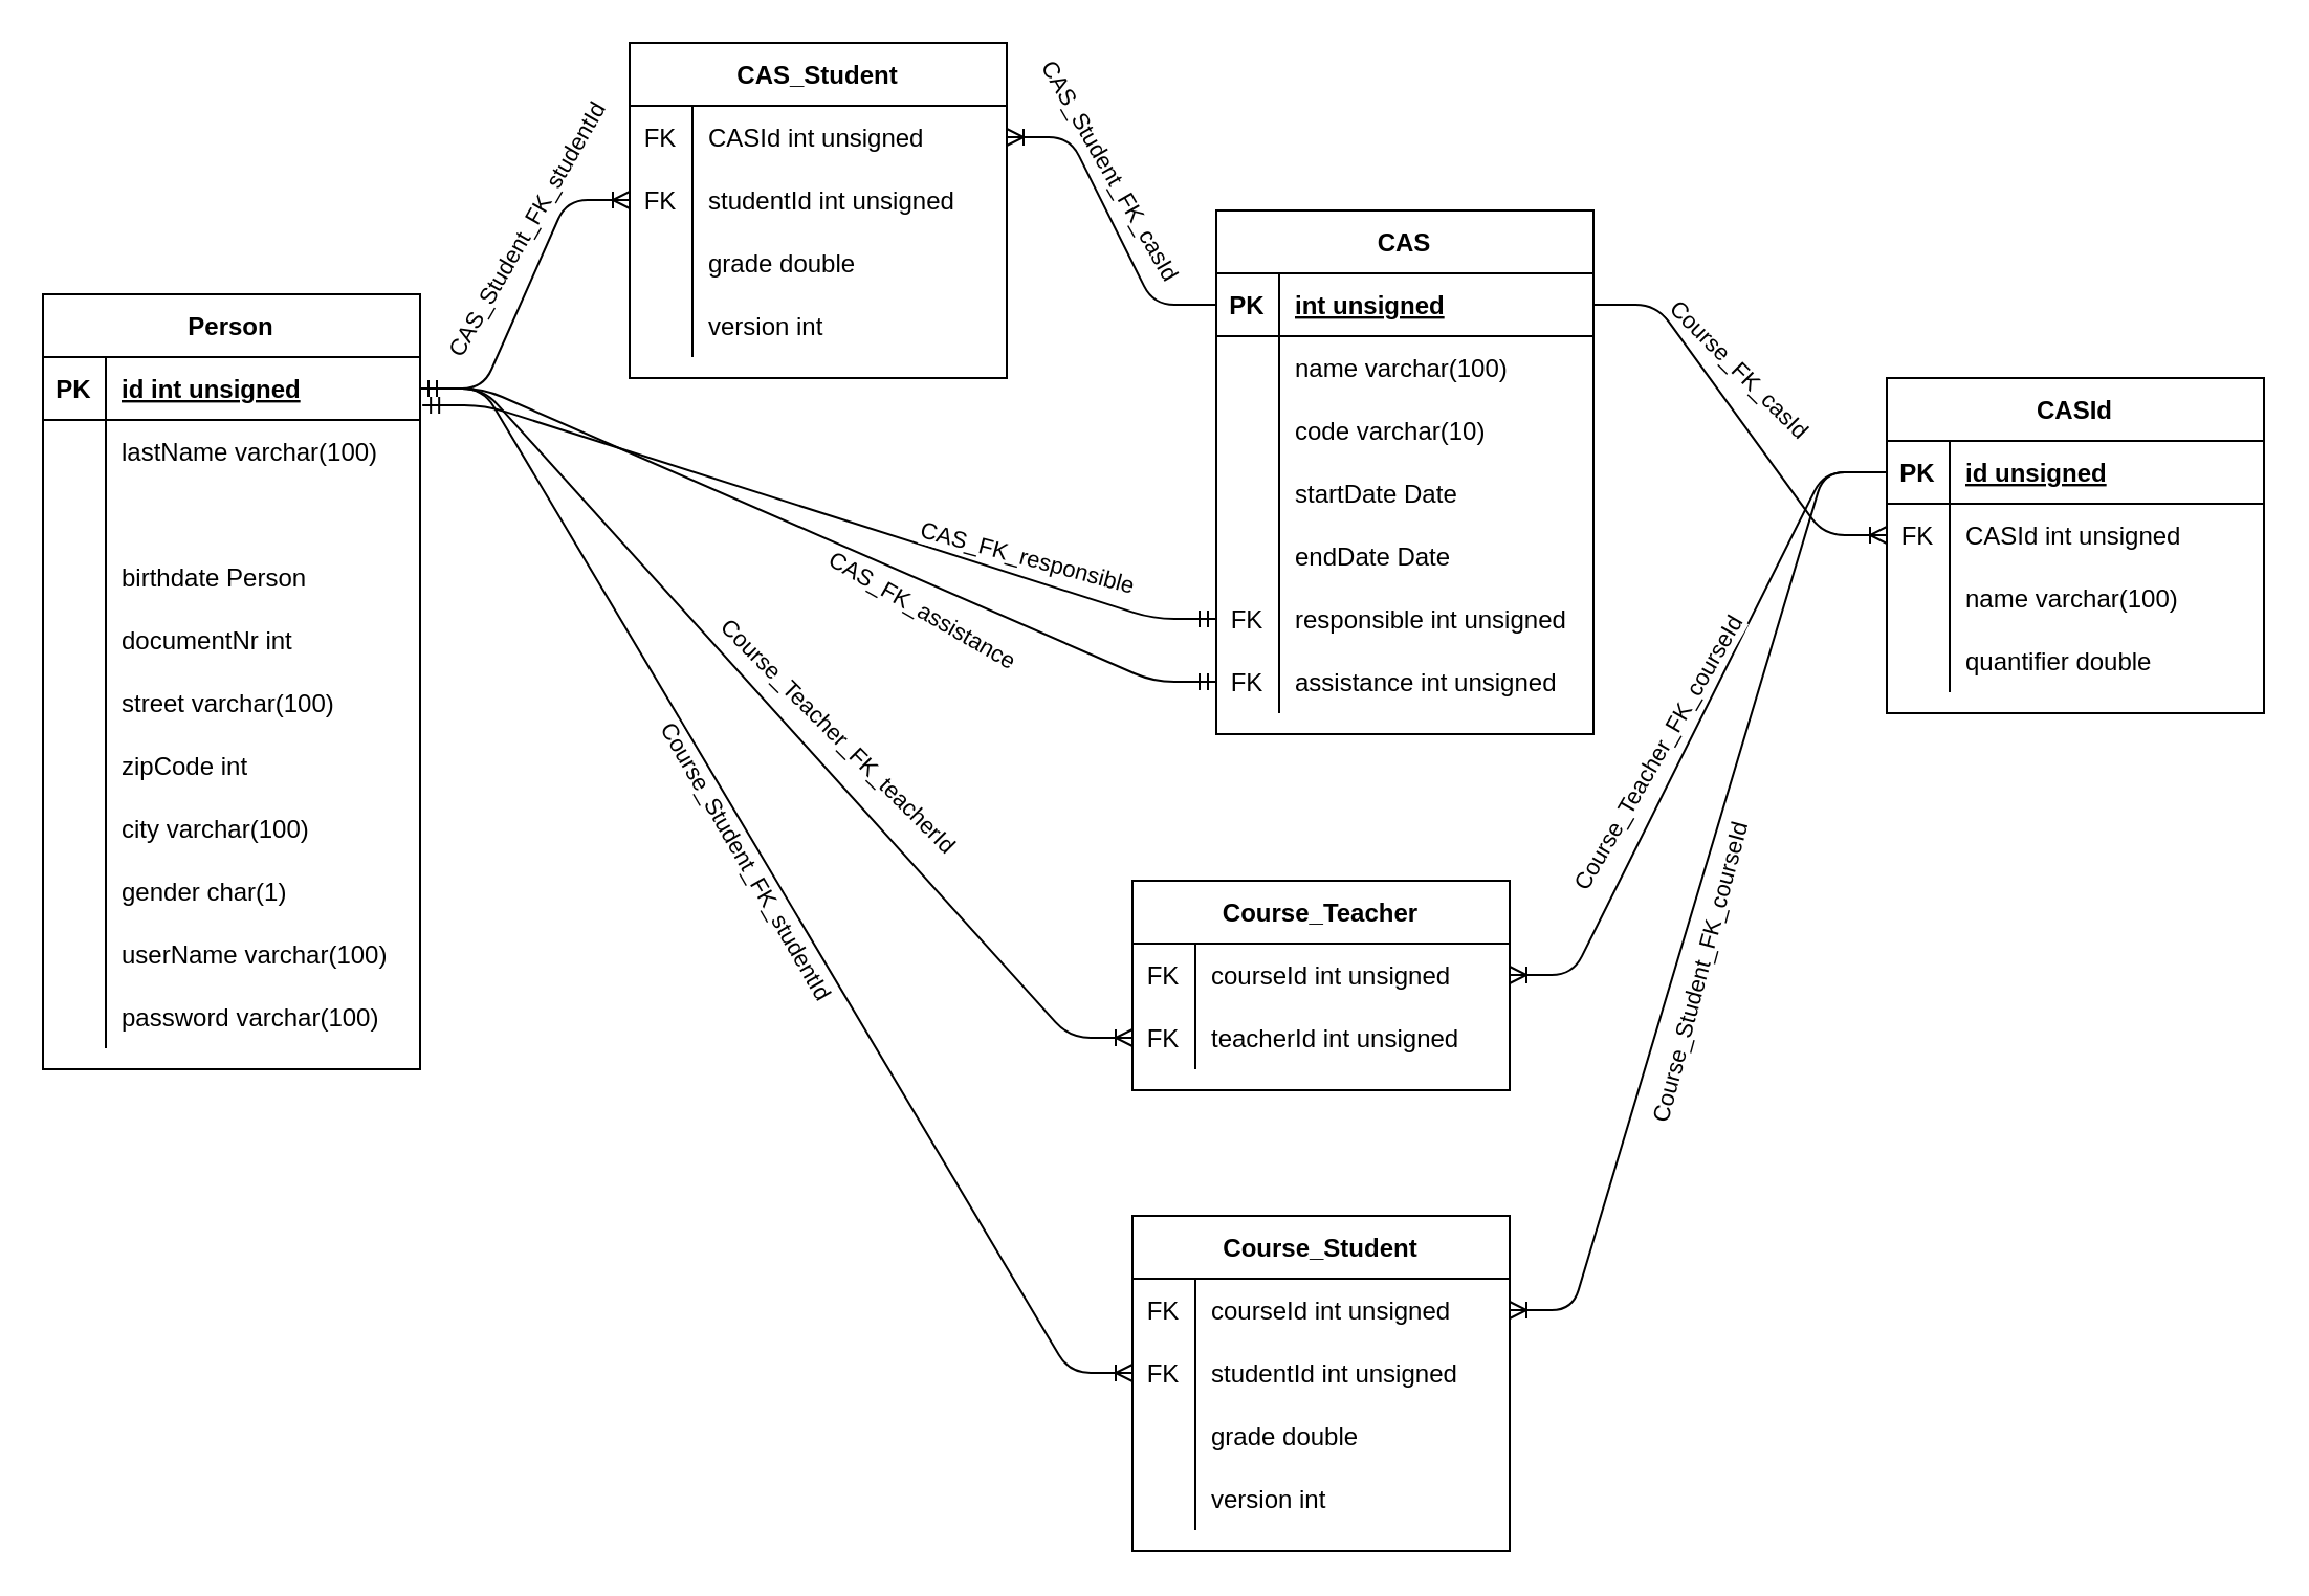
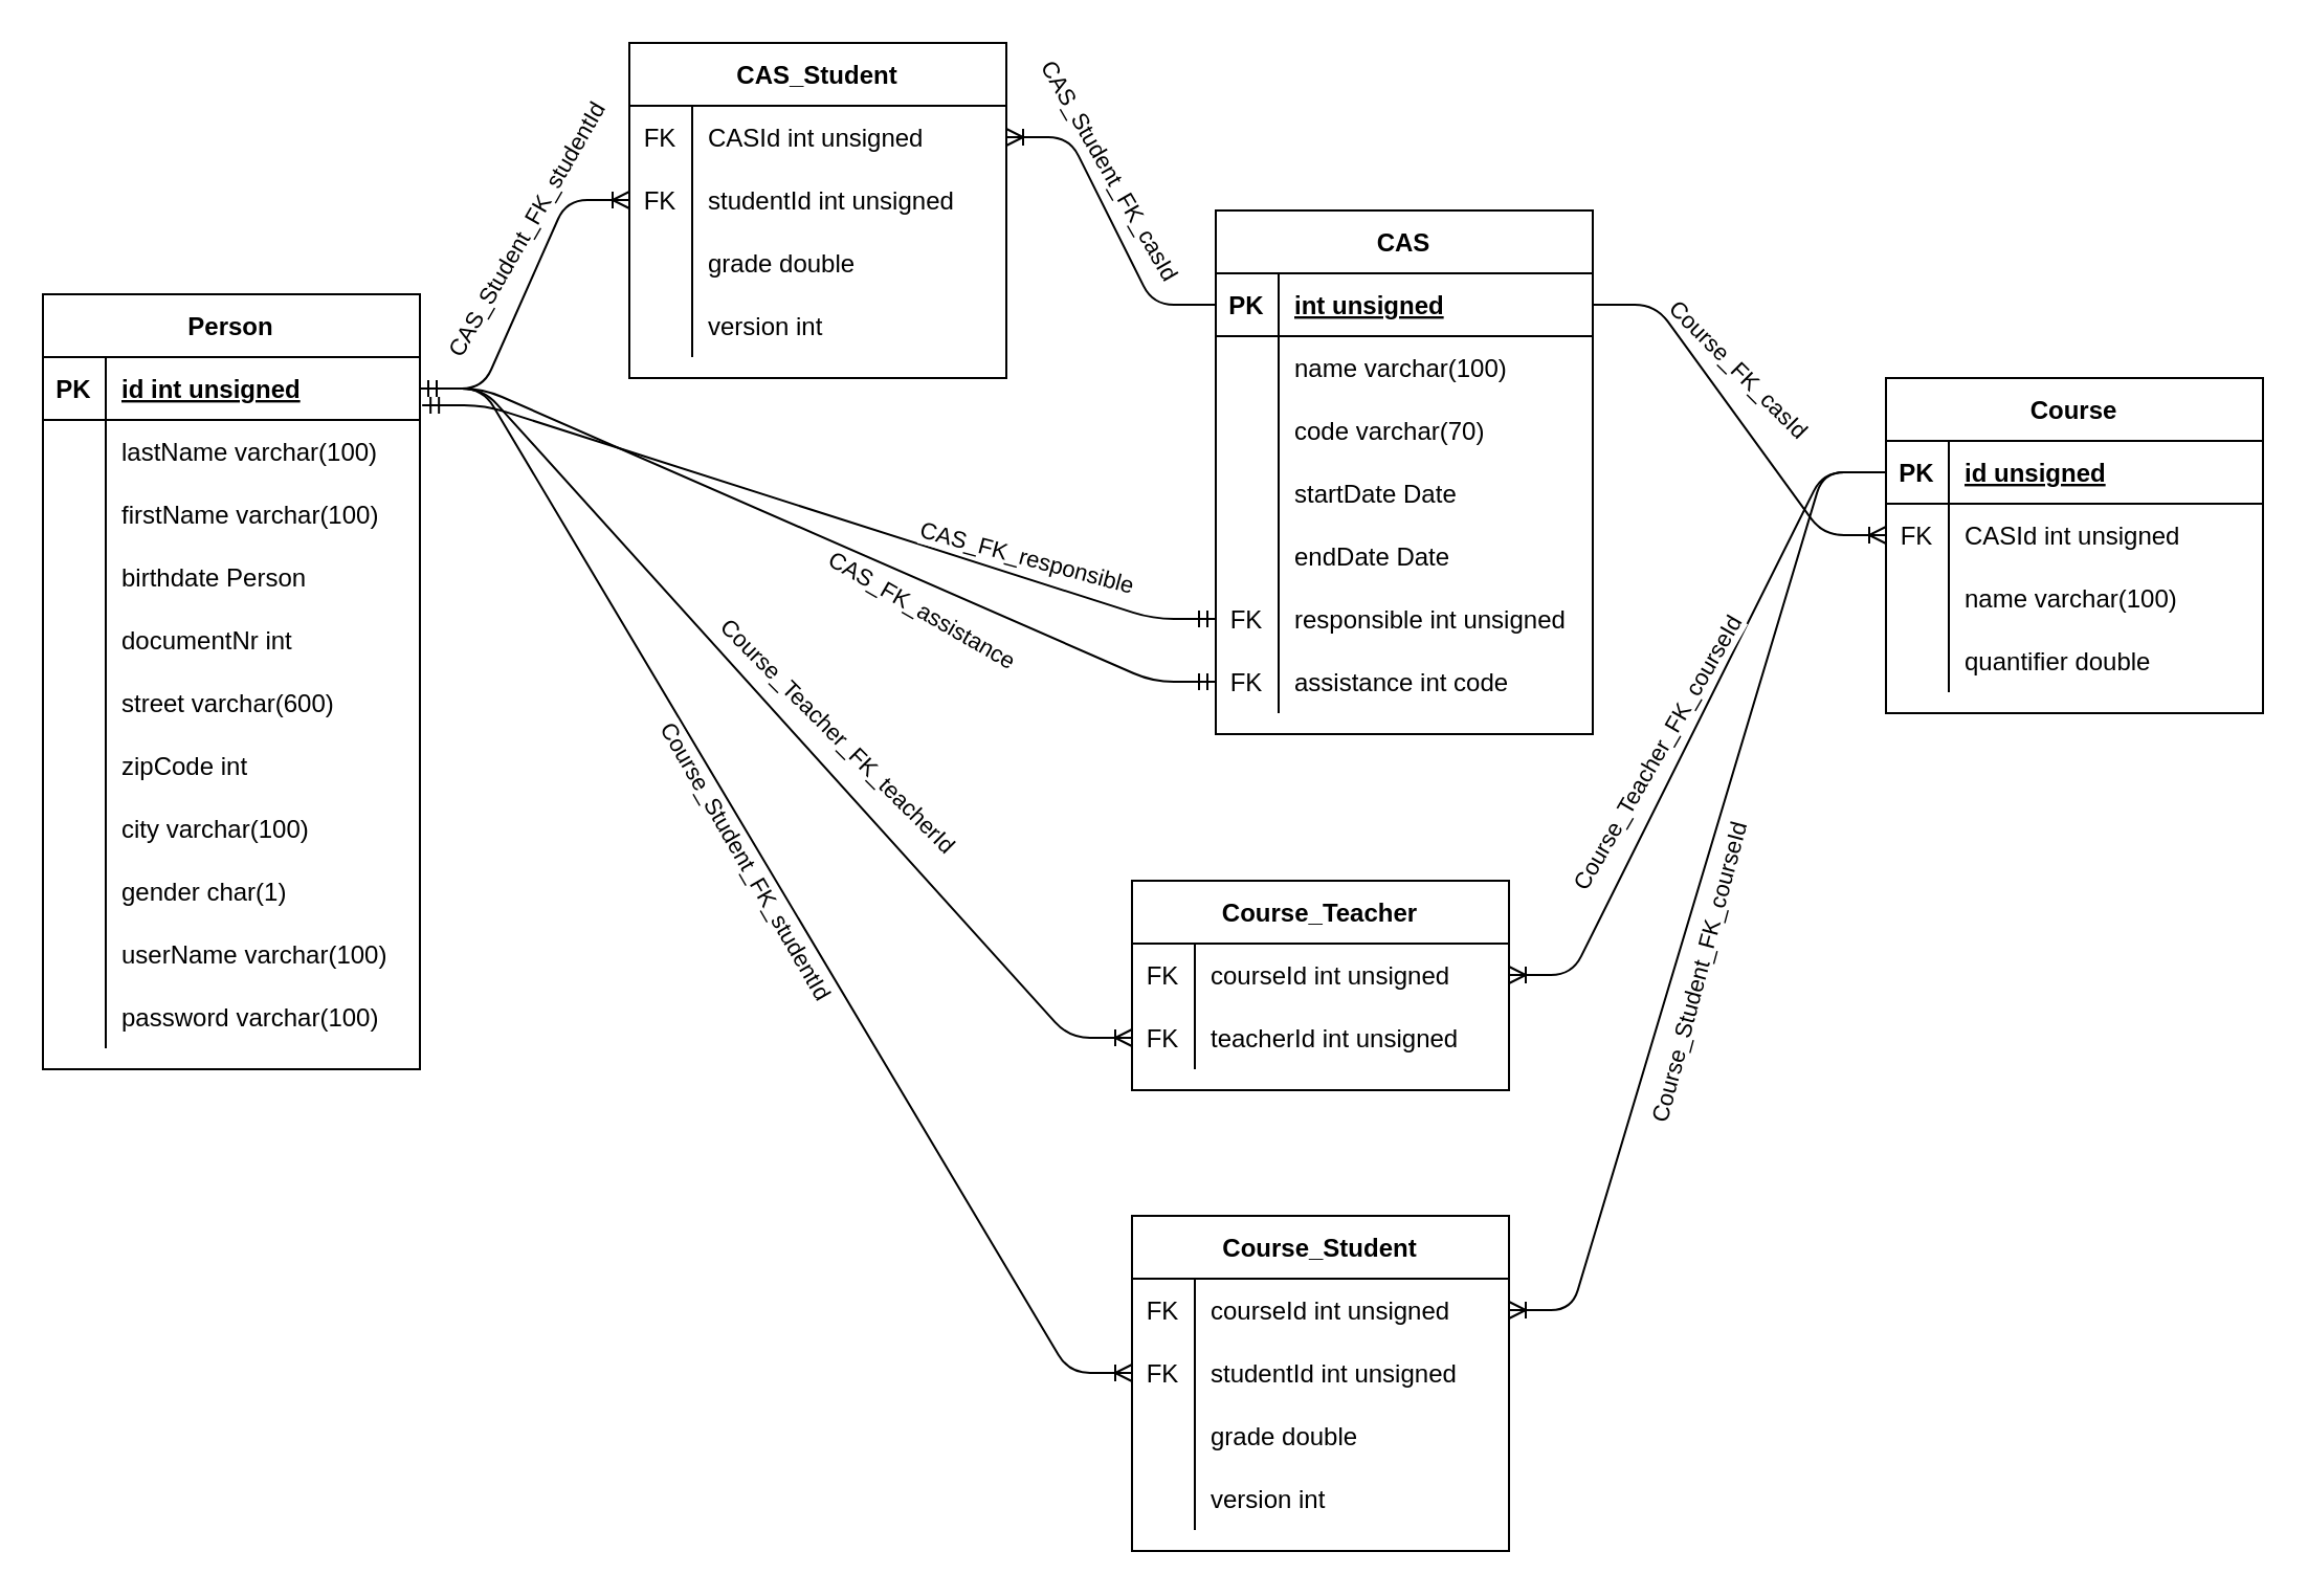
- <mxCell id="75" value="CASId" style="shape=table;startSize=30;container=1;collapsible=1;childLayout=tableLayout;fixedRows=1;rowLines=0;fontStyle=1;align=center;resizeLast=1;" parent="1" vertex="1"><mxGeometry x="900" y="180" width="180" height="160" as="geometry" /></mxCell>
+ <mxCell id="75" value="Course" style="shape=table;startSize=30;container=1;collapsible=1;childLayout=tableLayout;fixedRows=1;rowLines=0;fontStyle=1;align=center;resizeLast=1;" parent="1" vertex="1"><mxGeometry x="900" y="180" width="180" height="160" as="geometry" /></mxCell>
- <mxCell id="45" value="code varchar(10)" style="shape=partialRectangle;connectable=0;fillColor=none;top=0;left=0;bottom=0;right=0;align=left;spacingLeft=6;overflow=hidden;" parent="43" vertex="1"><mxGeometry x="30" width="150" height="30" as="geometry" /></mxCell>
+ <mxCell id="45" value="code varchar(70)" style="shape=partialRectangle;connectable=0;fillColor=none;top=0;left=0;bottom=0;right=0;align=left;spacingLeft=6;overflow=hidden;" parent="43" vertex="1"><mxGeometry x="30" width="150" height="30" as="geometry" /></mxCell>
+ <mxCell id="11" value="firstName varchar(100)" style="shape=partialRectangle;connectable=0;fillColor=none;top=0;left=0;bottom=0;right=0;align=left;spacingLeft=6;overflow=hidden;" parent="9" vertex="1"><mxGeometry x="30" width="150" height="30" as="geometry" /></mxCell>
- <mxCell id="57" value="assistance int unsigned" style="shape=partialRectangle;connectable=0;fillColor=none;top=0;left=0;bottom=0;right=0;align=left;spacingLeft=6;overflow=hidden;" parent="55" vertex="1"><mxGeometry x="30" width="150" height="30" as="geometry" /></mxCell>
+ <mxCell id="57" value="assistance int code" style="shape=partialRectangle;connectable=0;fillColor=none;top=0;left=0;bottom=0;right=0;align=left;spacingLeft=6;overflow=hidden;" parent="55" vertex="1"><mxGeometry x="30" width="150" height="30" as="geometry" /></mxCell>
- <mxCell id="20" value="street varchar(100)" style="shape=partialRectangle;connectable=0;fillColor=none;top=0;left=0;bottom=0;right=0;align=left;spacingLeft=6;overflow=hidden;" parent="18" vertex="1"><mxGeometry x="30" width="150" height="30" as="geometry" /></mxCell>
+ <mxCell id="20" value="street varchar(600)" style="shape=partialRectangle;connectable=0;fillColor=none;top=0;left=0;bottom=0;right=0;align=left;spacingLeft=6;overflow=hidden;" parent="18" vertex="1"><mxGeometry x="30" width="150" height="30" as="geometry" /></mxCell>
